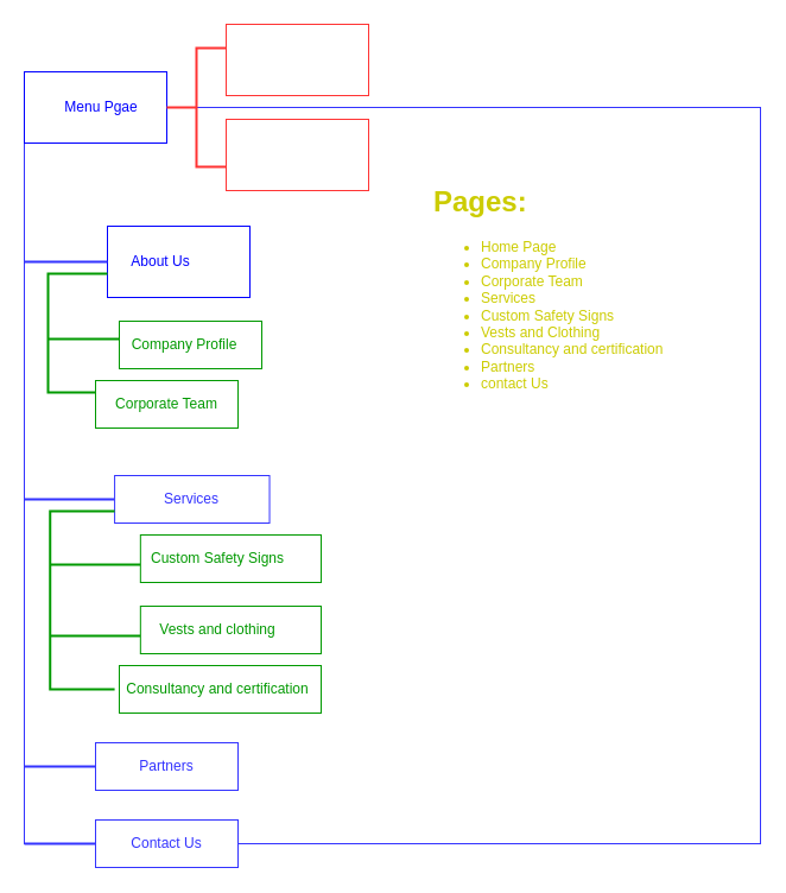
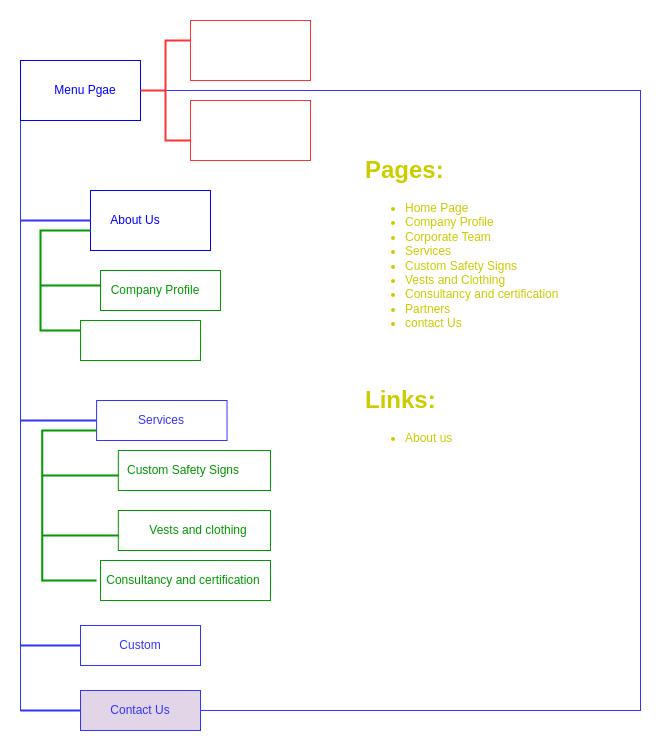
- <mxCell id="18" value="Corporate Team" style="text;html=1;strokeColor=none;fillColor=none;align=center;verticalAlign=middle;whiteSpace=wrap;rounded=0;fontColor=#009900;" vertex="1" parent="2"><mxGeometry x="65" y="310" width="110" height="20" as="geometry" /></mxCell>
+ <mxCell id="38" value="&lt;h1&gt;Links:&lt;/h1&gt;&lt;div&gt;&lt;ul&gt;&lt;li&gt;About us&lt;/li&gt;&lt;/ul&gt;&lt;/div&gt;" style="text;html=1;strokeColor=none;fillColor=none;spacing=5;spacingTop=-20;whiteSpace=wrap;overflow=hidden;rounded=0;fontColor=#CCCC00;" vertex="1" parent="2"><mxGeometry x="340" y="360" width="190" height="120" as="geometry" /></mxCell>
- <mxCell id="29" value="Vests and clothing" style="text;html=1;strokeColor=none;fillColor=none;align=center;verticalAlign=middle;whiteSpace=wrap;rounded=0;fontColor=#009900;" vertex="1" parent="2"><mxGeometry x="103.261" y="500" width="119.565" height="20" as="geometry" /></mxCell>
+ <mxCell id="29" value="Vests and clothing" style="text;html=1;strokeColor=none;fillColor=none;align=center;verticalAlign=middle;whiteSpace=wrap;rounded=0;fontColor=#009900;" vertex="1" parent="2"><mxGeometry x="118.261" y="500" width="119.565" height="20" as="geometry" /></mxCell>
- <mxCell id="33" value="Partners" style="rounded=0;whiteSpace=wrap;html=1;strokeColor=#3333FF;fontColor=#3333FF;" vertex="1" parent="31"><mxGeometry x="60" width="120" height="40" as="geometry" /></mxCell>
+ <mxCell id="33" value="Custom" style="rounded=0;whiteSpace=wrap;html=1;strokeColor=#3333FF;fontColor=#3333FF;" vertex="1" parent="31"><mxGeometry x="60" width="120" height="40" as="geometry" /></mxCell>
- <mxCell id="36" value="Contact Us" style="rounded=0;whiteSpace=wrap;html=1;strokeColor=#3333FF;fontColor=#3333FF;" vertex="1" parent="34"><mxGeometry x="60" width="120" height="40" as="geometry" /></mxCell>
+ <mxCell id="36" value="Contact Us" style="rounded=0;whiteSpace=wrap;html=1;strokeColor=#3333FF;fontColor=#3333FF;fillColor=#e1d5e7;" vertex="1" parent="34"><mxGeometry x="60" width="120" height="40" as="geometry" /></mxCell>
